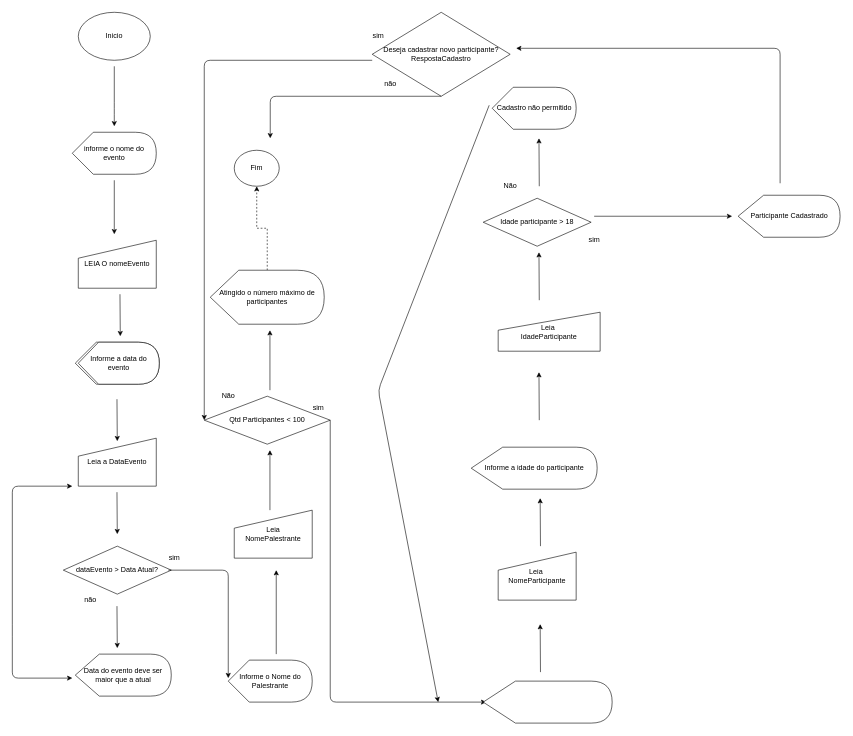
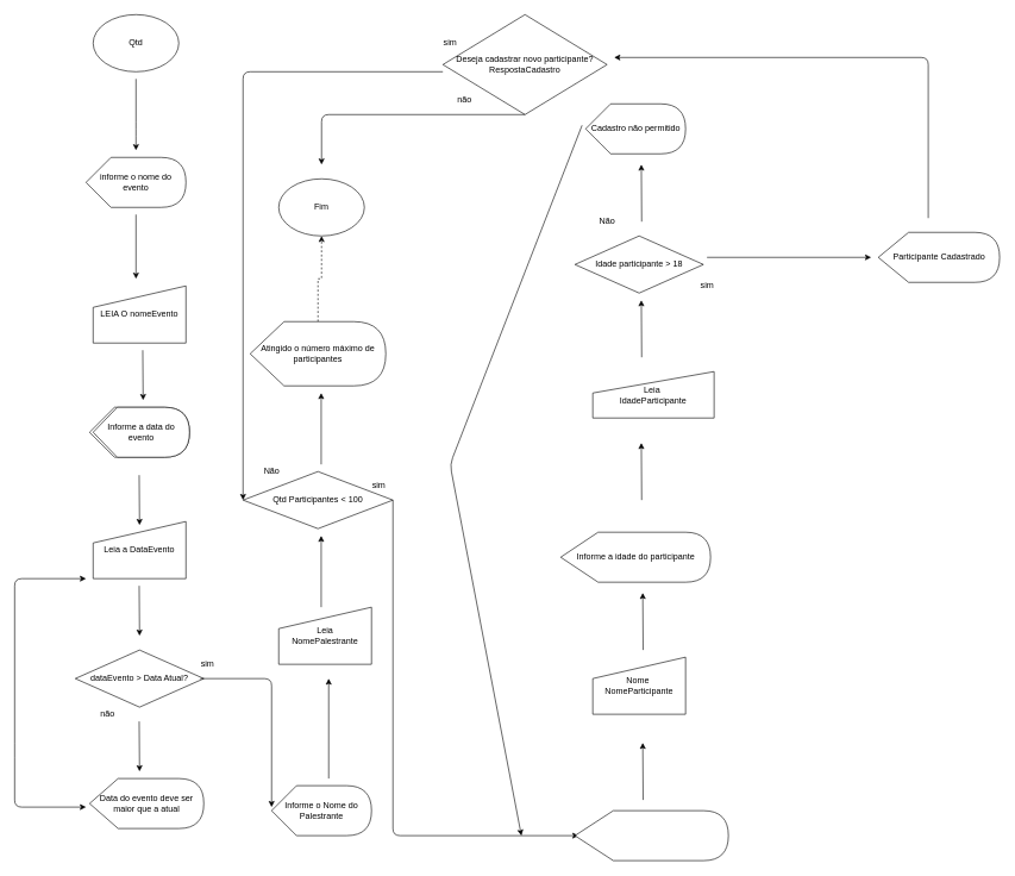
- <mxCell id="2" value="Inicio" style="ellipse;whiteSpace=wrap;html=1;" vertex="1" parent="1"><mxGeometry x="130" y="20" width="120" height="80" as="geometry" /></mxCell>
+ <mxCell id="2" value="Qtd" style="ellipse;whiteSpace=wrap;html=1;" vertex="1" parent="1"><mxGeometry x="130" y="20" width="120" height="80" as="geometry" /></mxCell>
- <mxCell id="26" value="Fim" style="ellipse;whiteSpace=wrap;html=1;" vertex="1" parent="1"><mxGeometry x="390" y="250" width="75" height="60" as="geometry" /></mxCell>
+ <mxCell id="26" value="Fim" style="ellipse;whiteSpace=wrap;html=1;" vertex="1" parent="1"><mxGeometry x="390" y="250" width="120" height="80" as="geometry" /></mxCell>
- <mxCell id="32" value="Leia&amp;nbsp;&lt;br&gt;NomeParticipante" style="shape=manualInput;whiteSpace=wrap;html=1;" vertex="1" parent="1"><mxGeometry x="830" y="920" width="130" height="80" as="geometry" /></mxCell>
+ <mxCell id="32" value="Nome&amp;nbsp;&lt;br&gt;NomeParticipante" style="shape=manualInput;whiteSpace=wrap;html=1;" vertex="1" parent="1"><mxGeometry x="830" y="920" width="130" height="80" as="geometry" /></mxCell>
